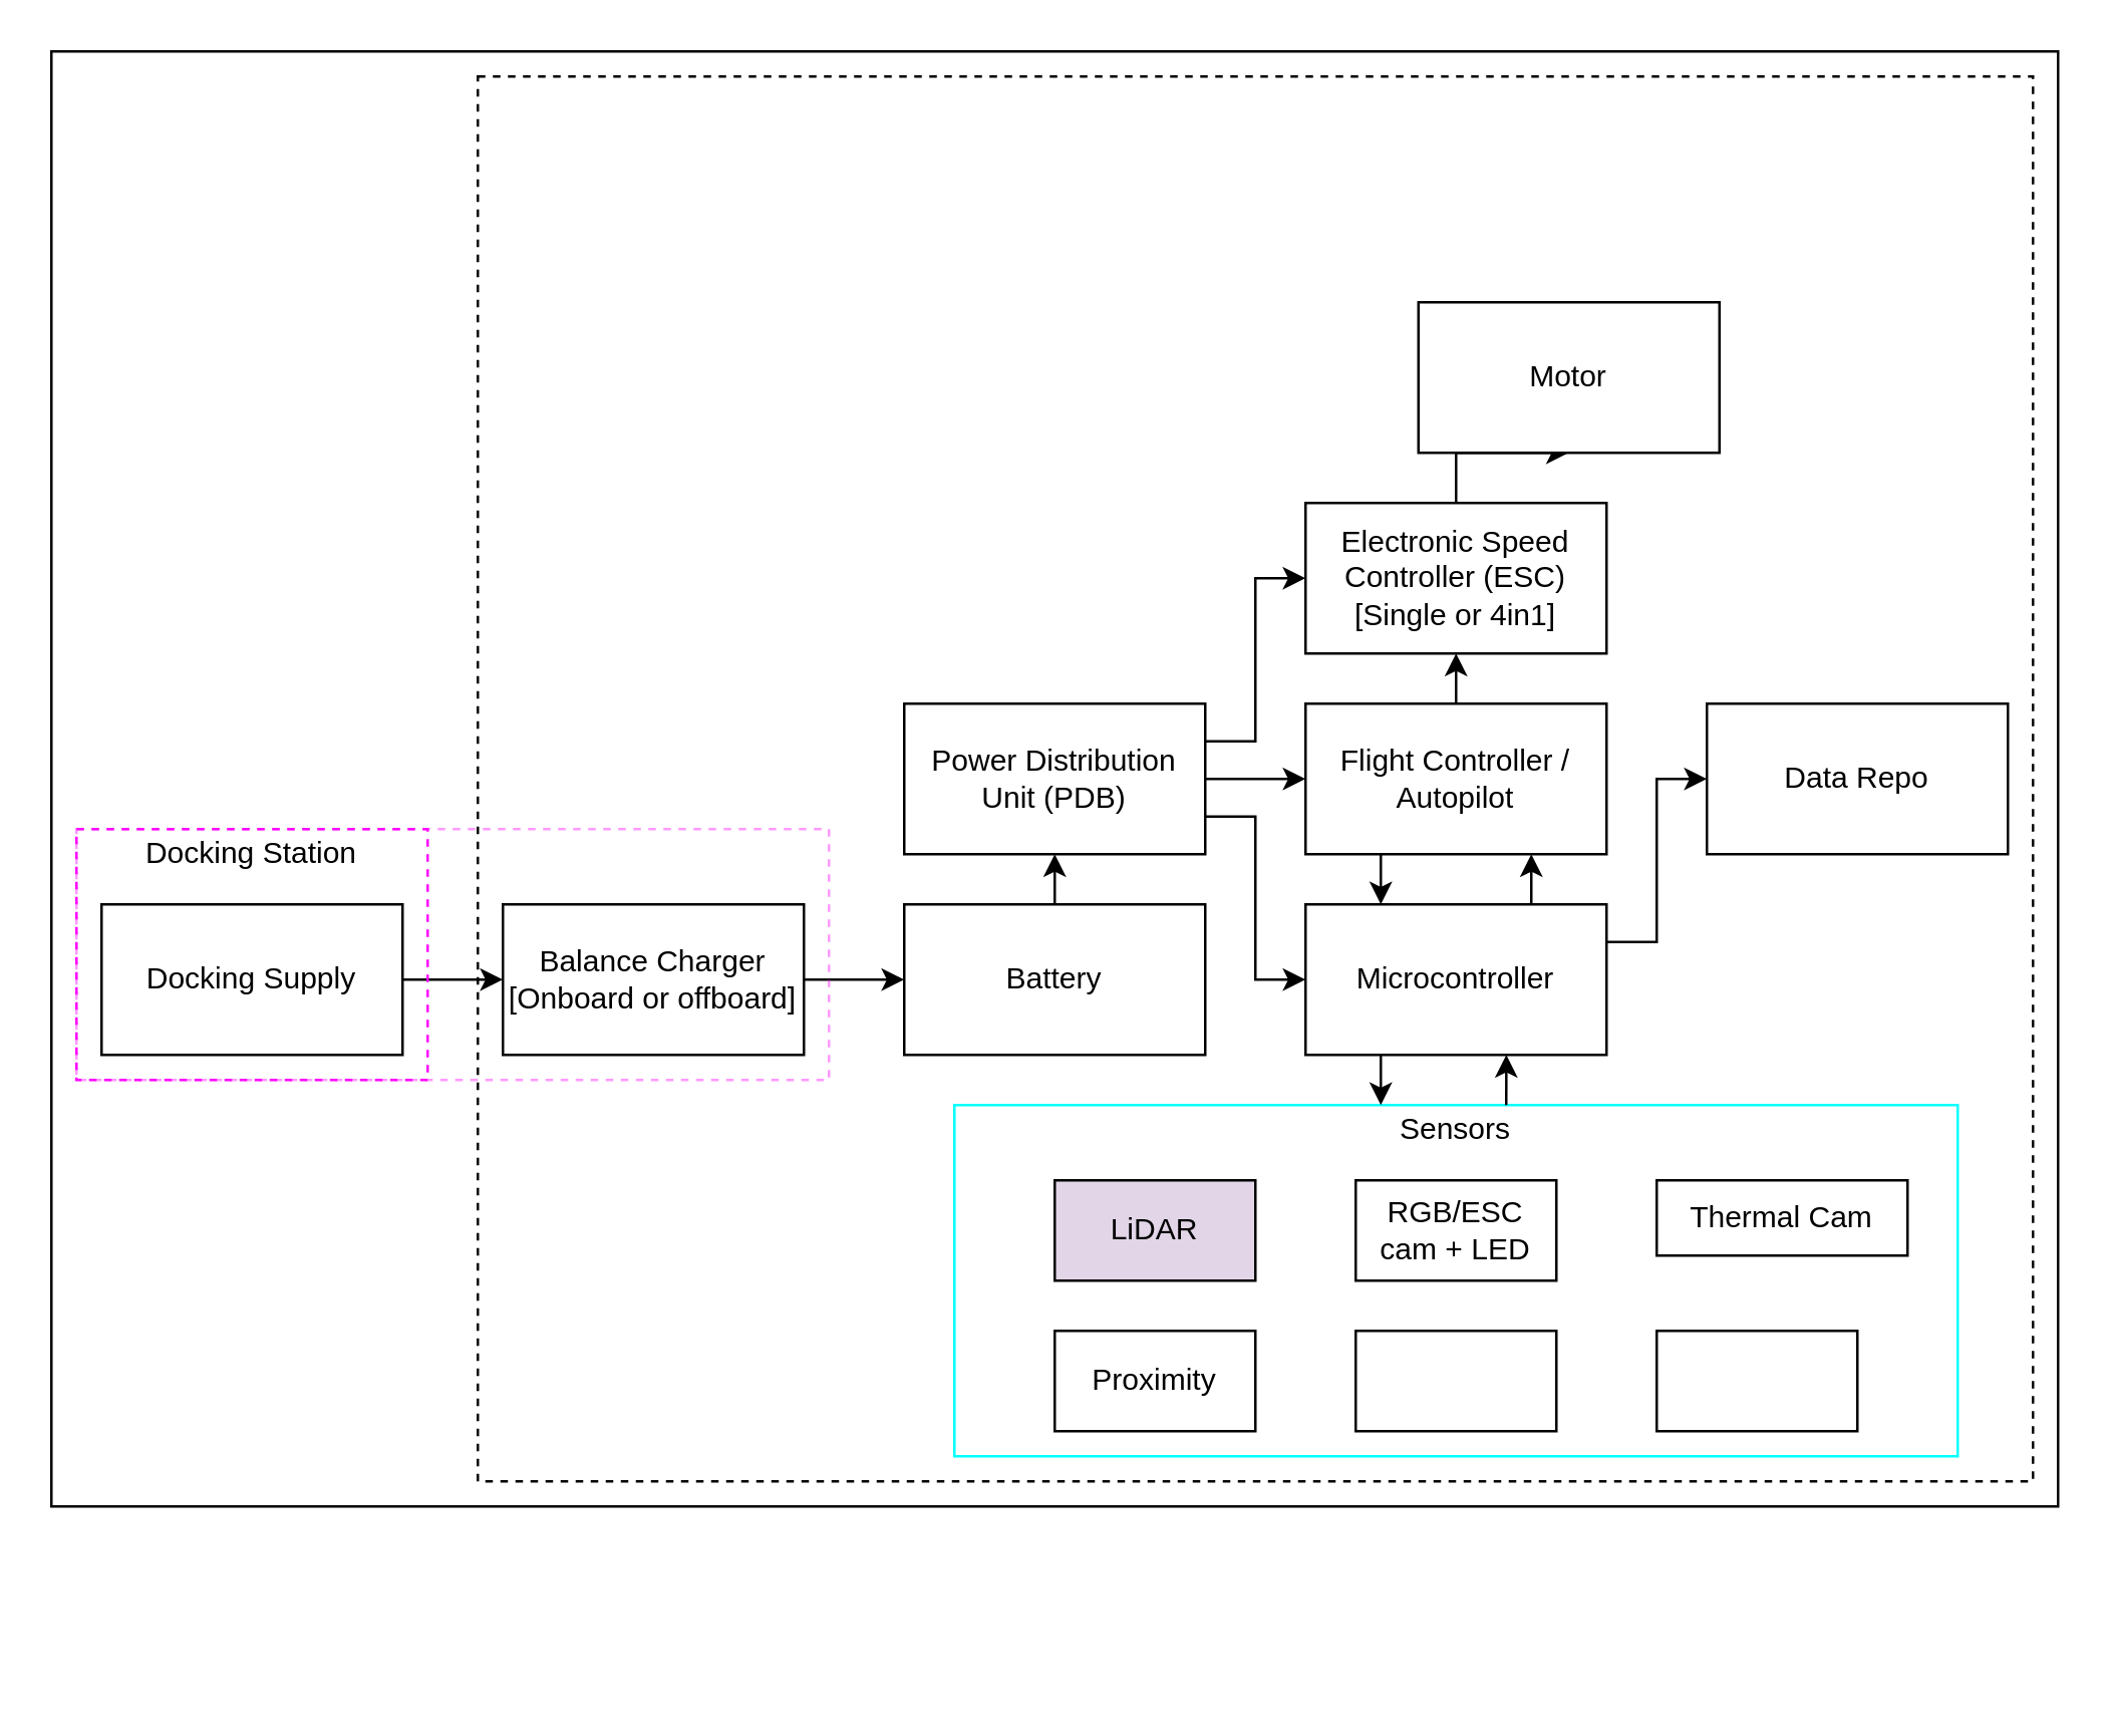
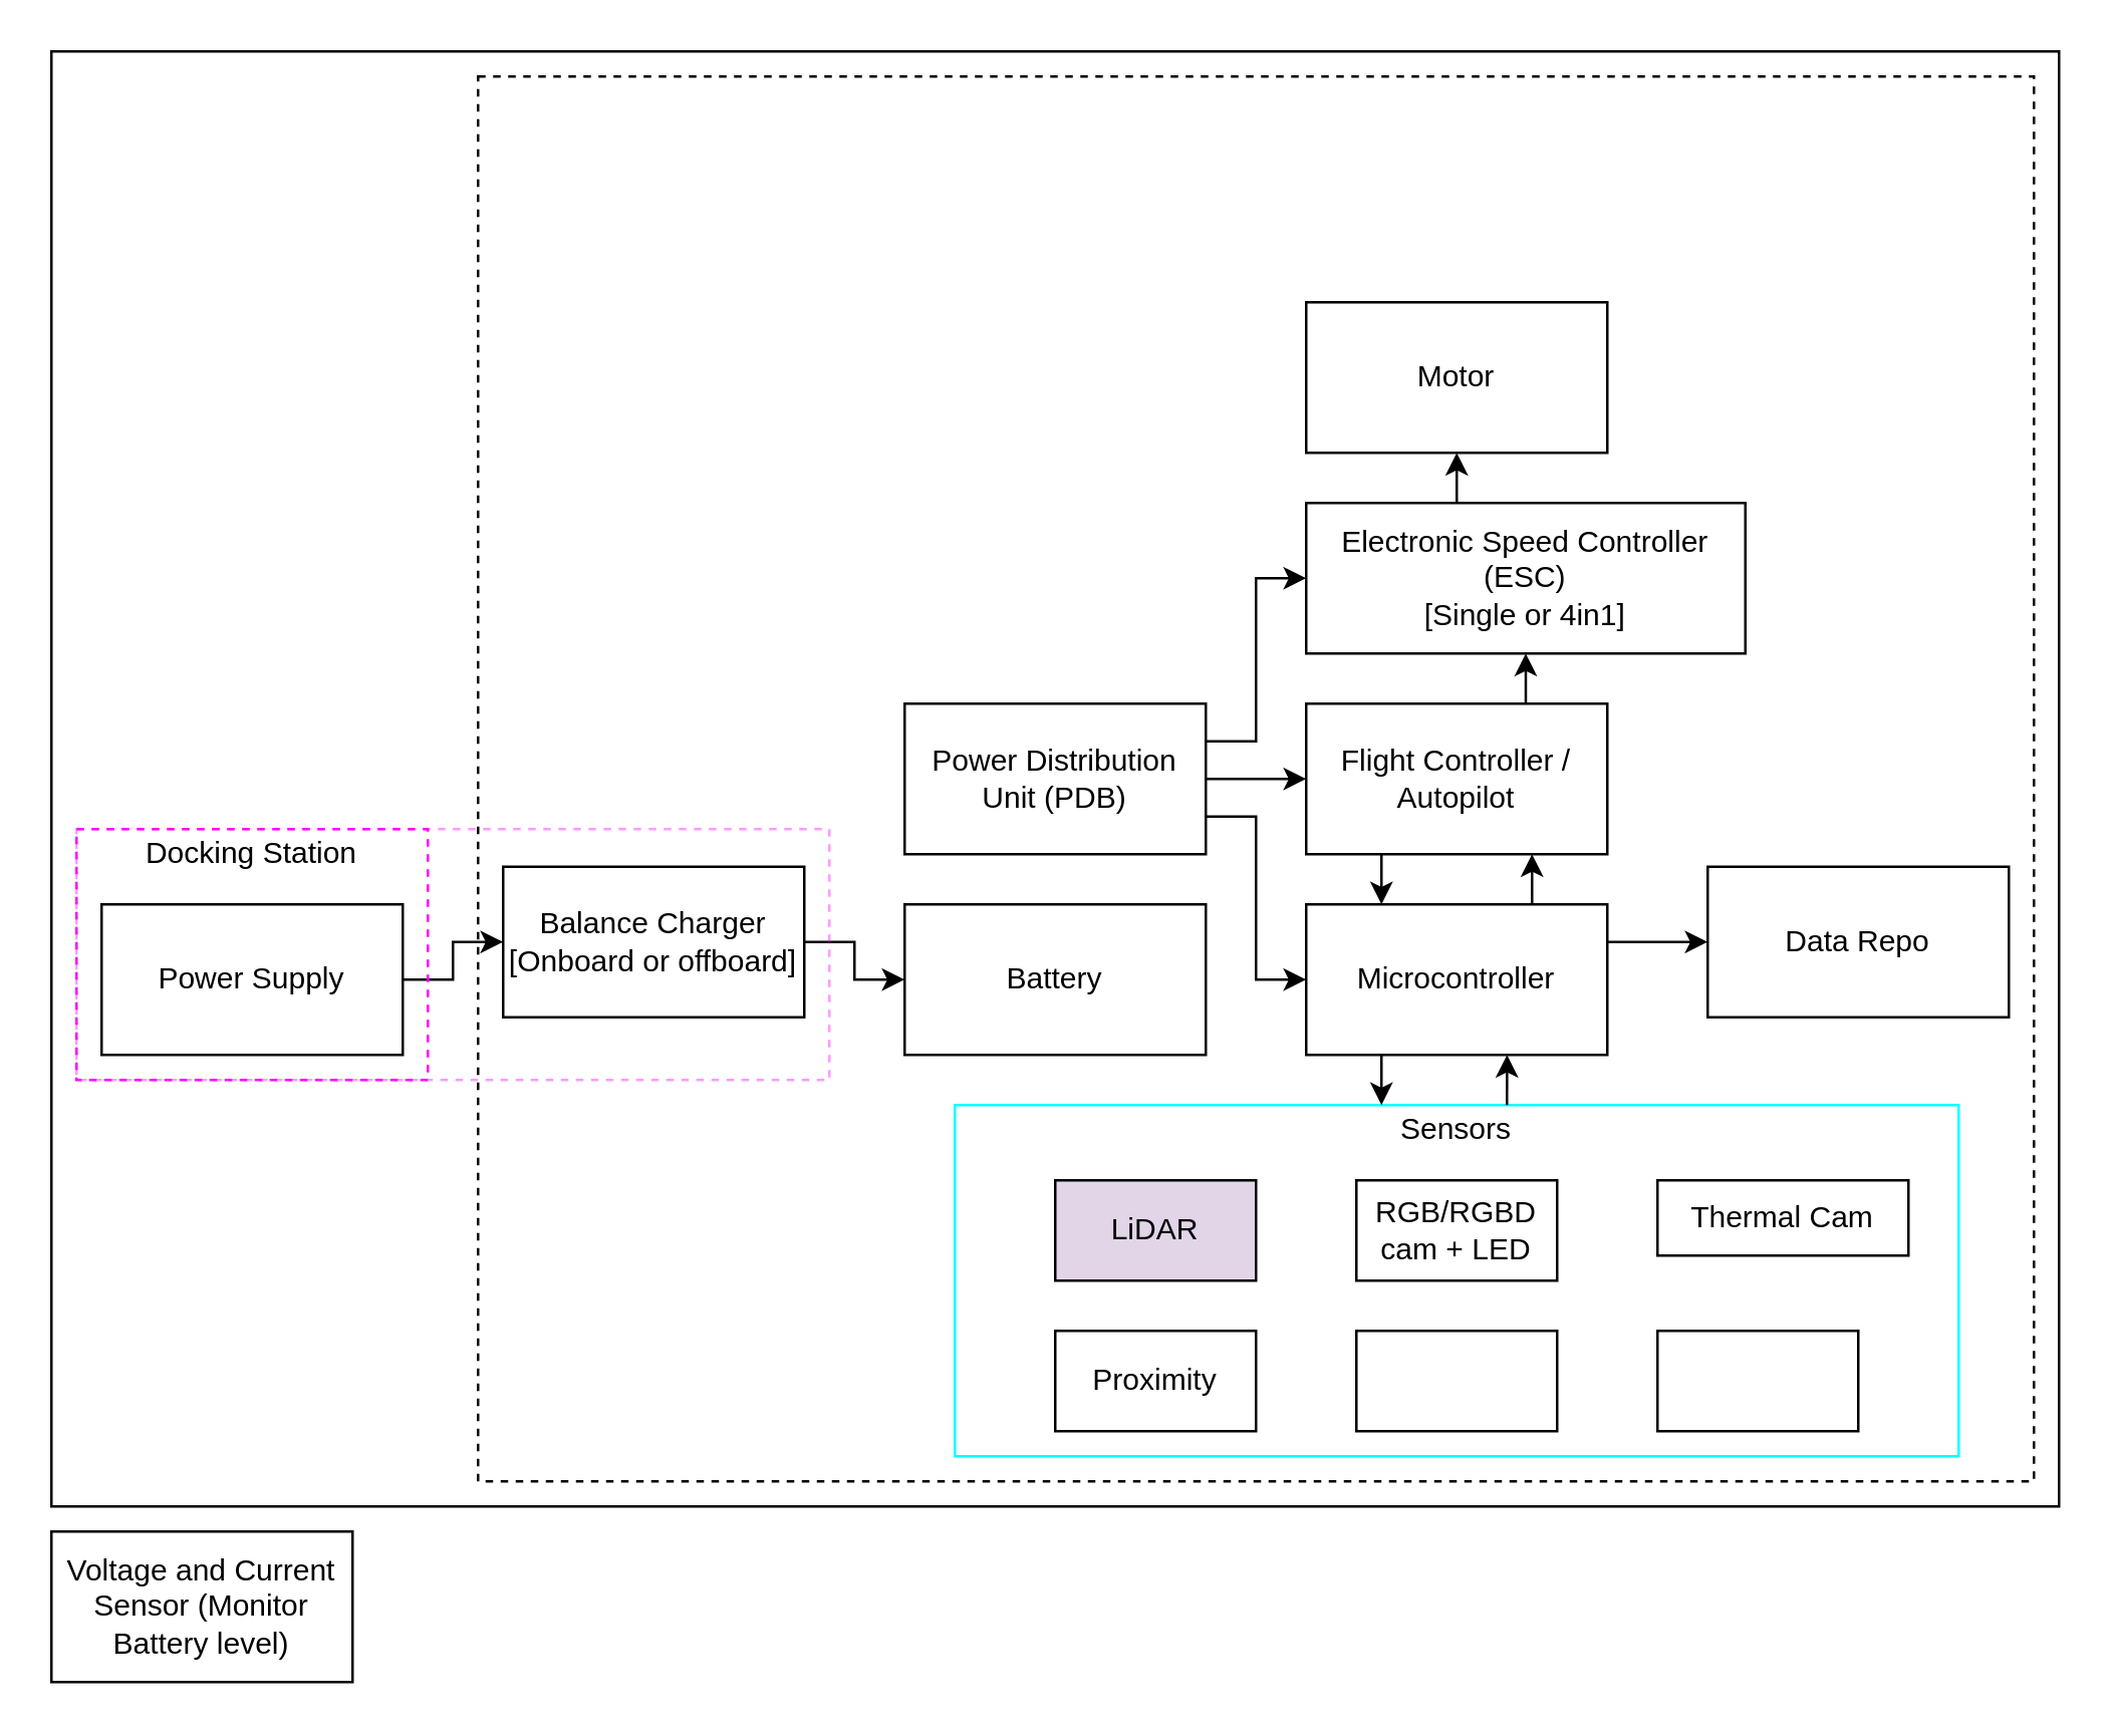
- <mxCell id="22" value="Motor" style="rounded=0;whiteSpace=wrap;html=1;" parent="1" vertex="1"><mxGeometry x="565" y="120" width="120" height="60" as="geometry" /></mxCell>
+ <mxCell id="22" value="Motor" style="rounded=0;whiteSpace=wrap;html=1;" parent="1" vertex="1"><mxGeometry x="520" y="120" width="120" height="60" as="geometry" /></mxCell>
- <mxCell id="21" value="Electronic Speed Controller (ESC)&lt;br&gt;[Single or 4in1]" style="rounded=0;whiteSpace=wrap;html=1;" parent="1" vertex="1"><mxGeometry x="520" y="200" width="120" height="60" as="geometry" /></mxCell>
+ <mxCell id="21" value="Electronic Speed Controller (ESC)&lt;br&gt;[Single or 4in1]" style="rounded=0;whiteSpace=wrap;html=1;" parent="1" vertex="1"><mxGeometry x="520" y="200" width="175" height="60" as="geometry" /></mxCell>
- <mxCell id="36" value="Data Repo" style="rounded=0;whiteSpace=wrap;html=1;" parent="1" vertex="1"><mxGeometry x="680" y="280" width="120" height="60" as="geometry" /></mxCell>
+ <mxCell id="36" value="Data Repo" style="rounded=0;whiteSpace=wrap;html=1;" parent="1" vertex="1"><mxGeometry x="680" y="345" width="120" height="60" as="geometry" /></mxCell>
- <mxCell id="11" style="edgeStyle=orthogonalEdgeStyle;rounded=0;orthogonalLoop=1;jettySize=auto;html=1;exitX=0.5;exitY=0;exitDx=0;exitDy=0;entryX=0.5;entryY=1;entryDx=0;entryDy=0;" parent="1" source="12" target="10" edge="1"><mxGeometry relative="1" as="geometry" /></mxCell>
- <mxCell id="16" value="Docking Supply" style="rounded=0;whiteSpace=wrap;html=1;" parent="1" vertex="1"><mxGeometry x="40" y="360" width="120" height="60" as="geometry" /></mxCell>
+ <mxCell id="16" value="Power Supply" style="rounded=0;whiteSpace=wrap;html=1;" parent="1" vertex="1"><mxGeometry x="40" y="360" width="120" height="60" as="geometry" /></mxCell>
- <mxCell id="14" value="Balance Charger&lt;br&gt;[Onboard or offboard]" style="rounded=0;whiteSpace=wrap;html=1;" parent="1" vertex="1"><mxGeometry x="200" y="360" width="120" height="60" as="geometry" /></mxCell>
+ <mxCell id="14" value="Balance Charger&lt;br&gt;[Onboard or offboard]" style="rounded=0;whiteSpace=wrap;html=1;" parent="1" vertex="1"><mxGeometry x="200" y="345" width="120" height="60" as="geometry" /></mxCell>
- <mxCell id="25" value="RGB/ESC cam + LED" style="rounded=0;whiteSpace=wrap;html=1;" parent="1" vertex="1"><mxGeometry x="540" y="470" width="80" height="40" as="geometry" /></mxCell>
+ <mxCell id="25" value="RGB/RGBD cam + LED" style="rounded=0;whiteSpace=wrap;html=1;" parent="1" vertex="1"><mxGeometry x="540" y="470" width="80" height="40" as="geometry" /></mxCell>
+ <mxCell id="37" value="Voltage and Current Sensor (Monitor Battery level)" style="rounded=0;whiteSpace=wrap;html=1;" parent="1" vertex="1"><mxGeometry x="20" y="610" width="120" height="60" as="geometry" /></mxCell>
